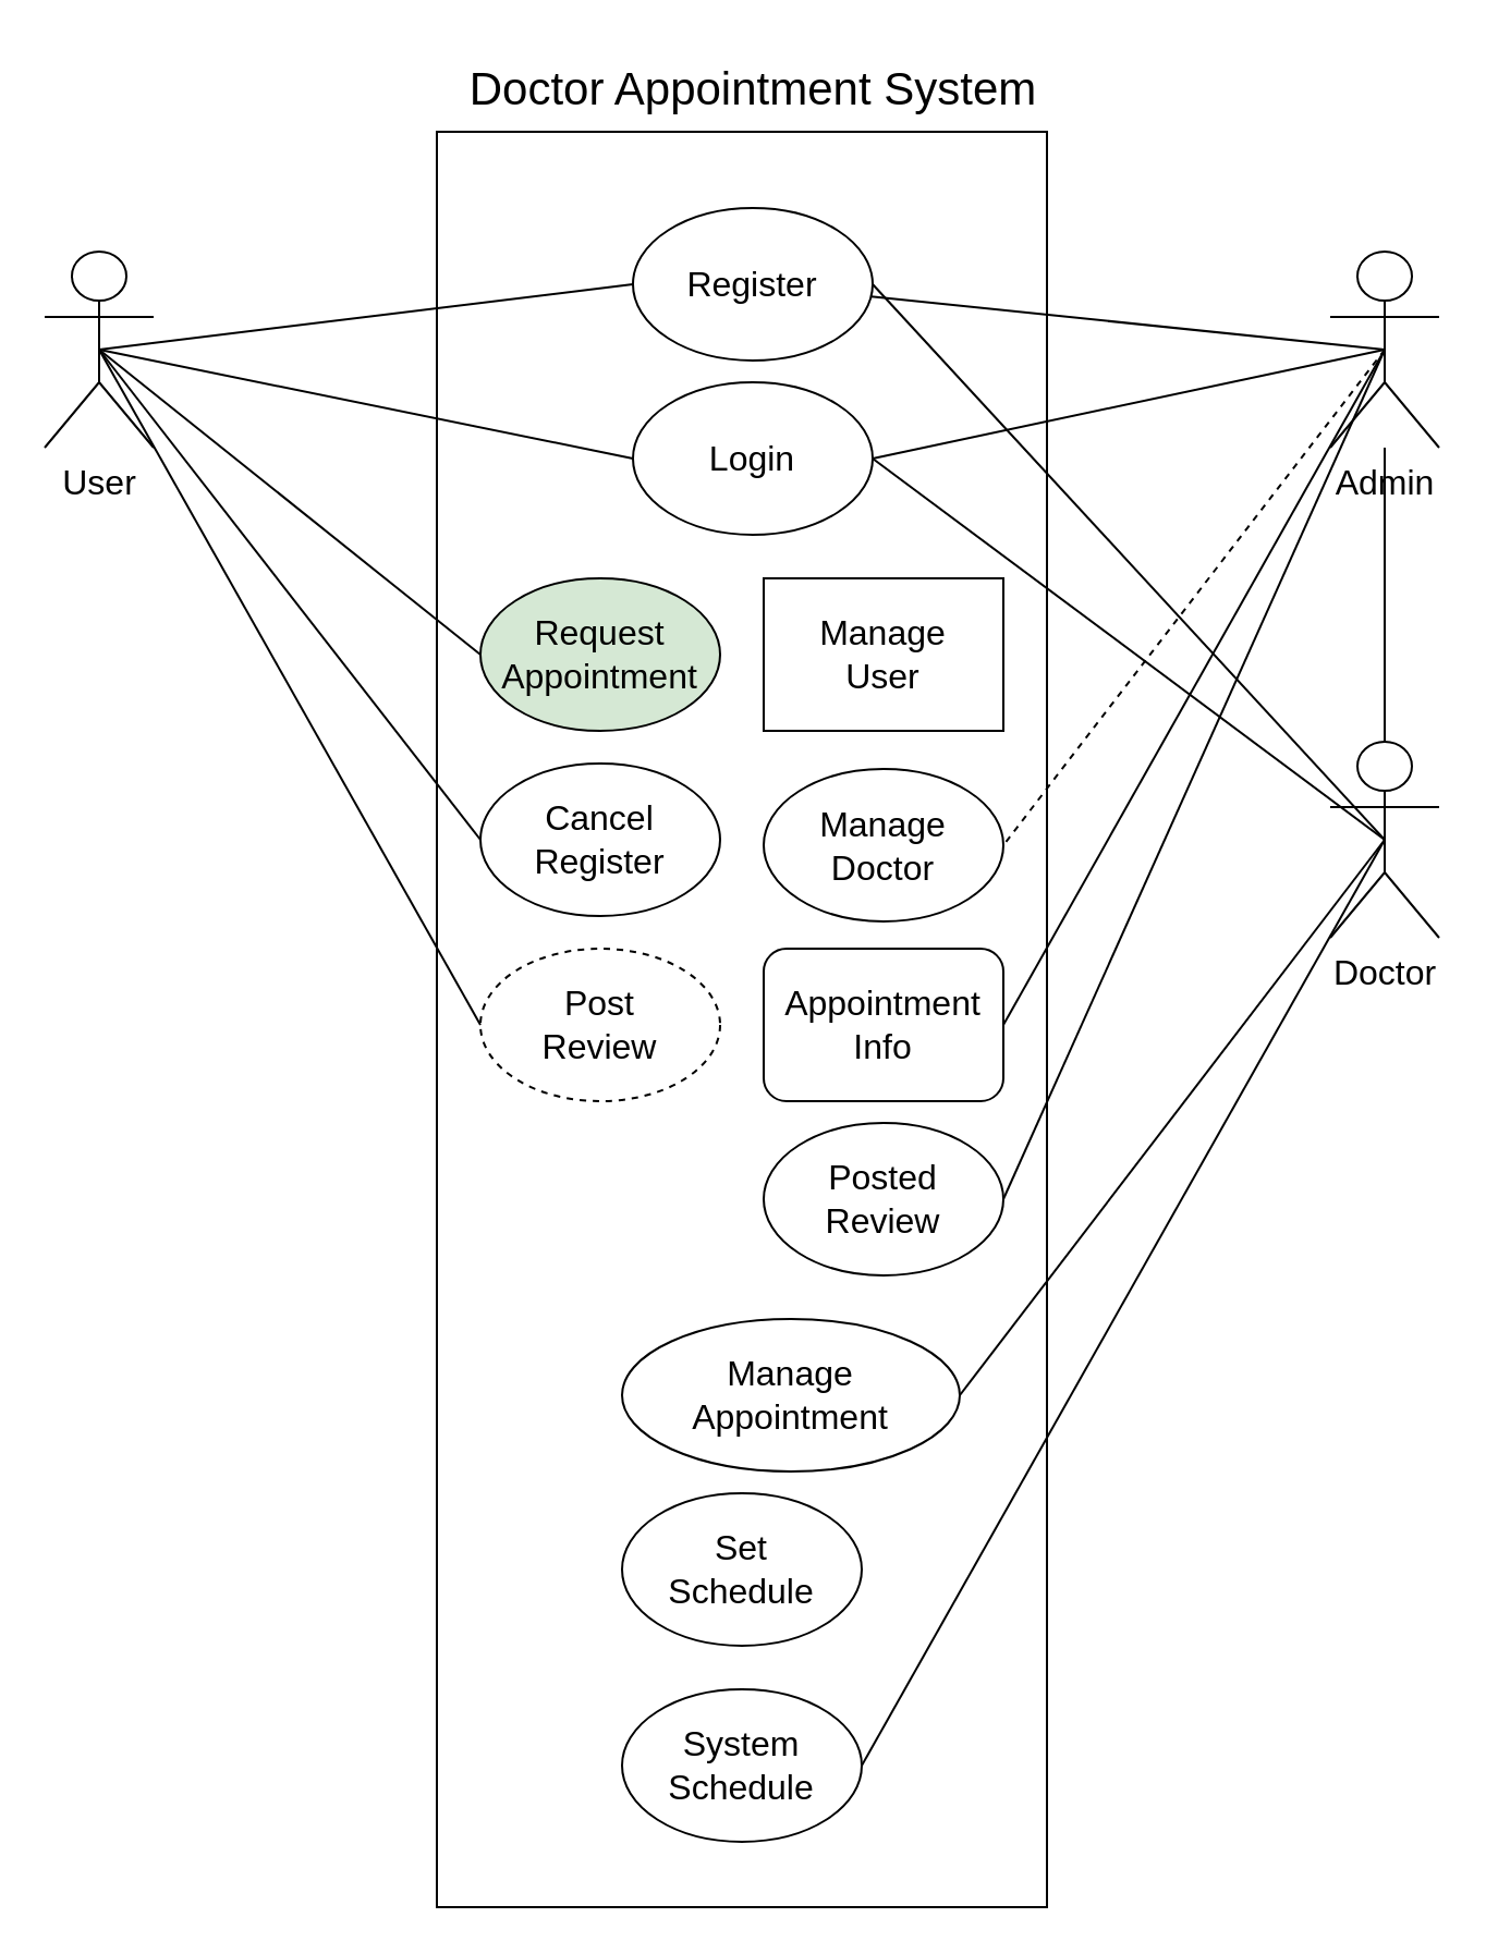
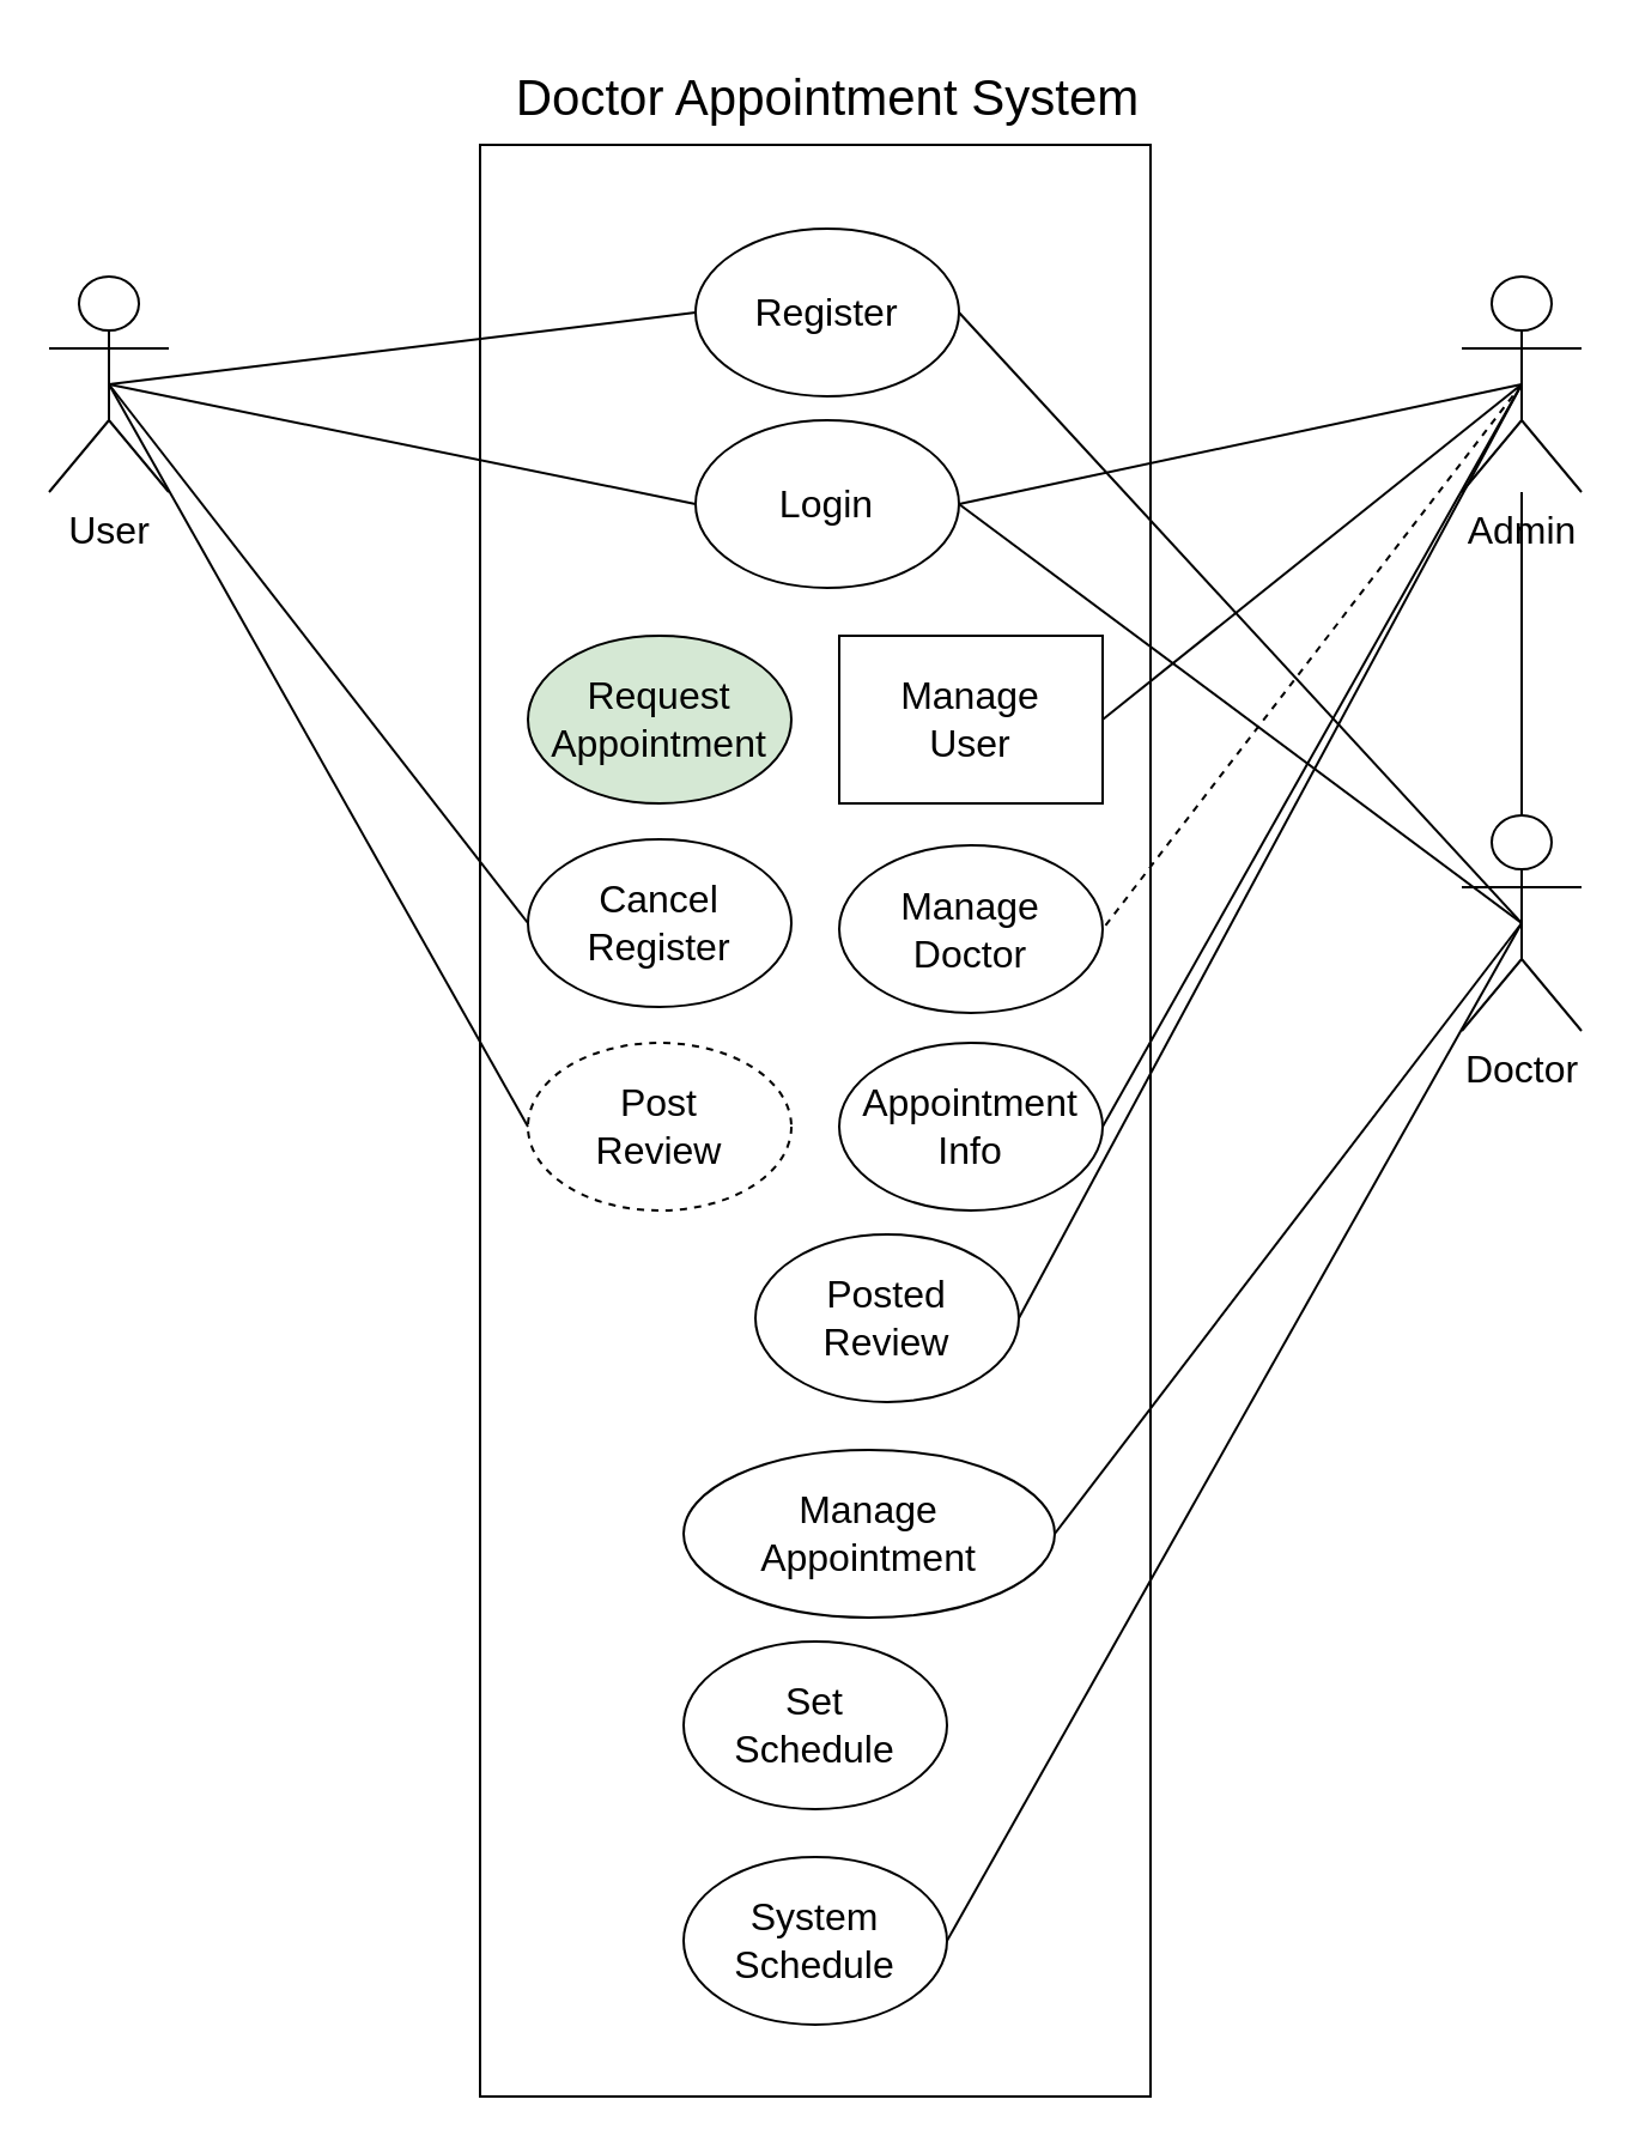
- <mxCell id="22" style="edgeStyle=none;html=1;exitX=0.5;exitY=0.5;exitDx=0;exitDy=0;exitPerimeter=0;fontSize=16;endArrow=none;endFill=0;" edge="1" parent="1" source="26" target="3"><mxGeometry relative="1" as="geometry" /></mxCell>
+ <mxCell id="22" style="edgeStyle=none;html=1;exitX=0.5;exitY=0.5;exitDx=0;exitDy=0;exitPerimeter=0;entryX=1;entryY=0.5;entryDx=0;entryDy=0;fontSize=16;endArrow=none;endFill=0;" edge="1" parent="1" source="26" target="8"><mxGeometry relative="1" as="geometry" /></mxCell>
- <mxCell id="17" style="edgeStyle=none;html=1;exitX=0.5;exitY=0.5;exitDx=0;exitDy=0;exitPerimeter=0;entryX=0;entryY=0.5;entryDx=0;entryDy=0;fontSize=16;endArrow=none;endFill=0;" edge="1" parent="1" source="20" target="5"><mxGeometry relative="1" as="geometry" /></mxCell>
- <mxCell id="10" value="&lt;span style=&quot;font-size: 16px;&quot;&gt;Appointment&lt;br&gt;Info&lt;br&gt;&lt;/span&gt;" style="whiteSpace=wrap;html=1;rounded=1;" vertex="1" parent="1"><mxGeometry x="350" y="435" width="110" height="70" as="geometry" /></mxCell>
+ <mxCell id="10" value="&lt;span style=&quot;font-size: 16px;&quot;&gt;Appointment&lt;br&gt;Info&lt;br&gt;&lt;/span&gt;" style="ellipse;whiteSpace=wrap;html=1;" vertex="1" parent="1"><mxGeometry x="350" y="435" width="110" height="70" as="geometry" /></mxCell>
- <mxCell id="11" value="&lt;span style=&quot;font-size: 16px;&quot;&gt;Posted&lt;br&gt;Review&lt;br&gt;&lt;/span&gt;" style="ellipse;whiteSpace=wrap;html=1;" vertex="1" parent="1"><mxGeometry x="350" y="515" width="110" height="70" as="geometry" /></mxCell>
+ <mxCell id="11" value="&lt;span style=&quot;font-size: 16px;&quot;&gt;Posted&lt;br&gt;Review&lt;br&gt;&lt;/span&gt;" style="ellipse;whiteSpace=wrap;html=1;" vertex="1" parent="1"><mxGeometry x="315" y="515" width="110" height="70" as="geometry" /></mxCell>
